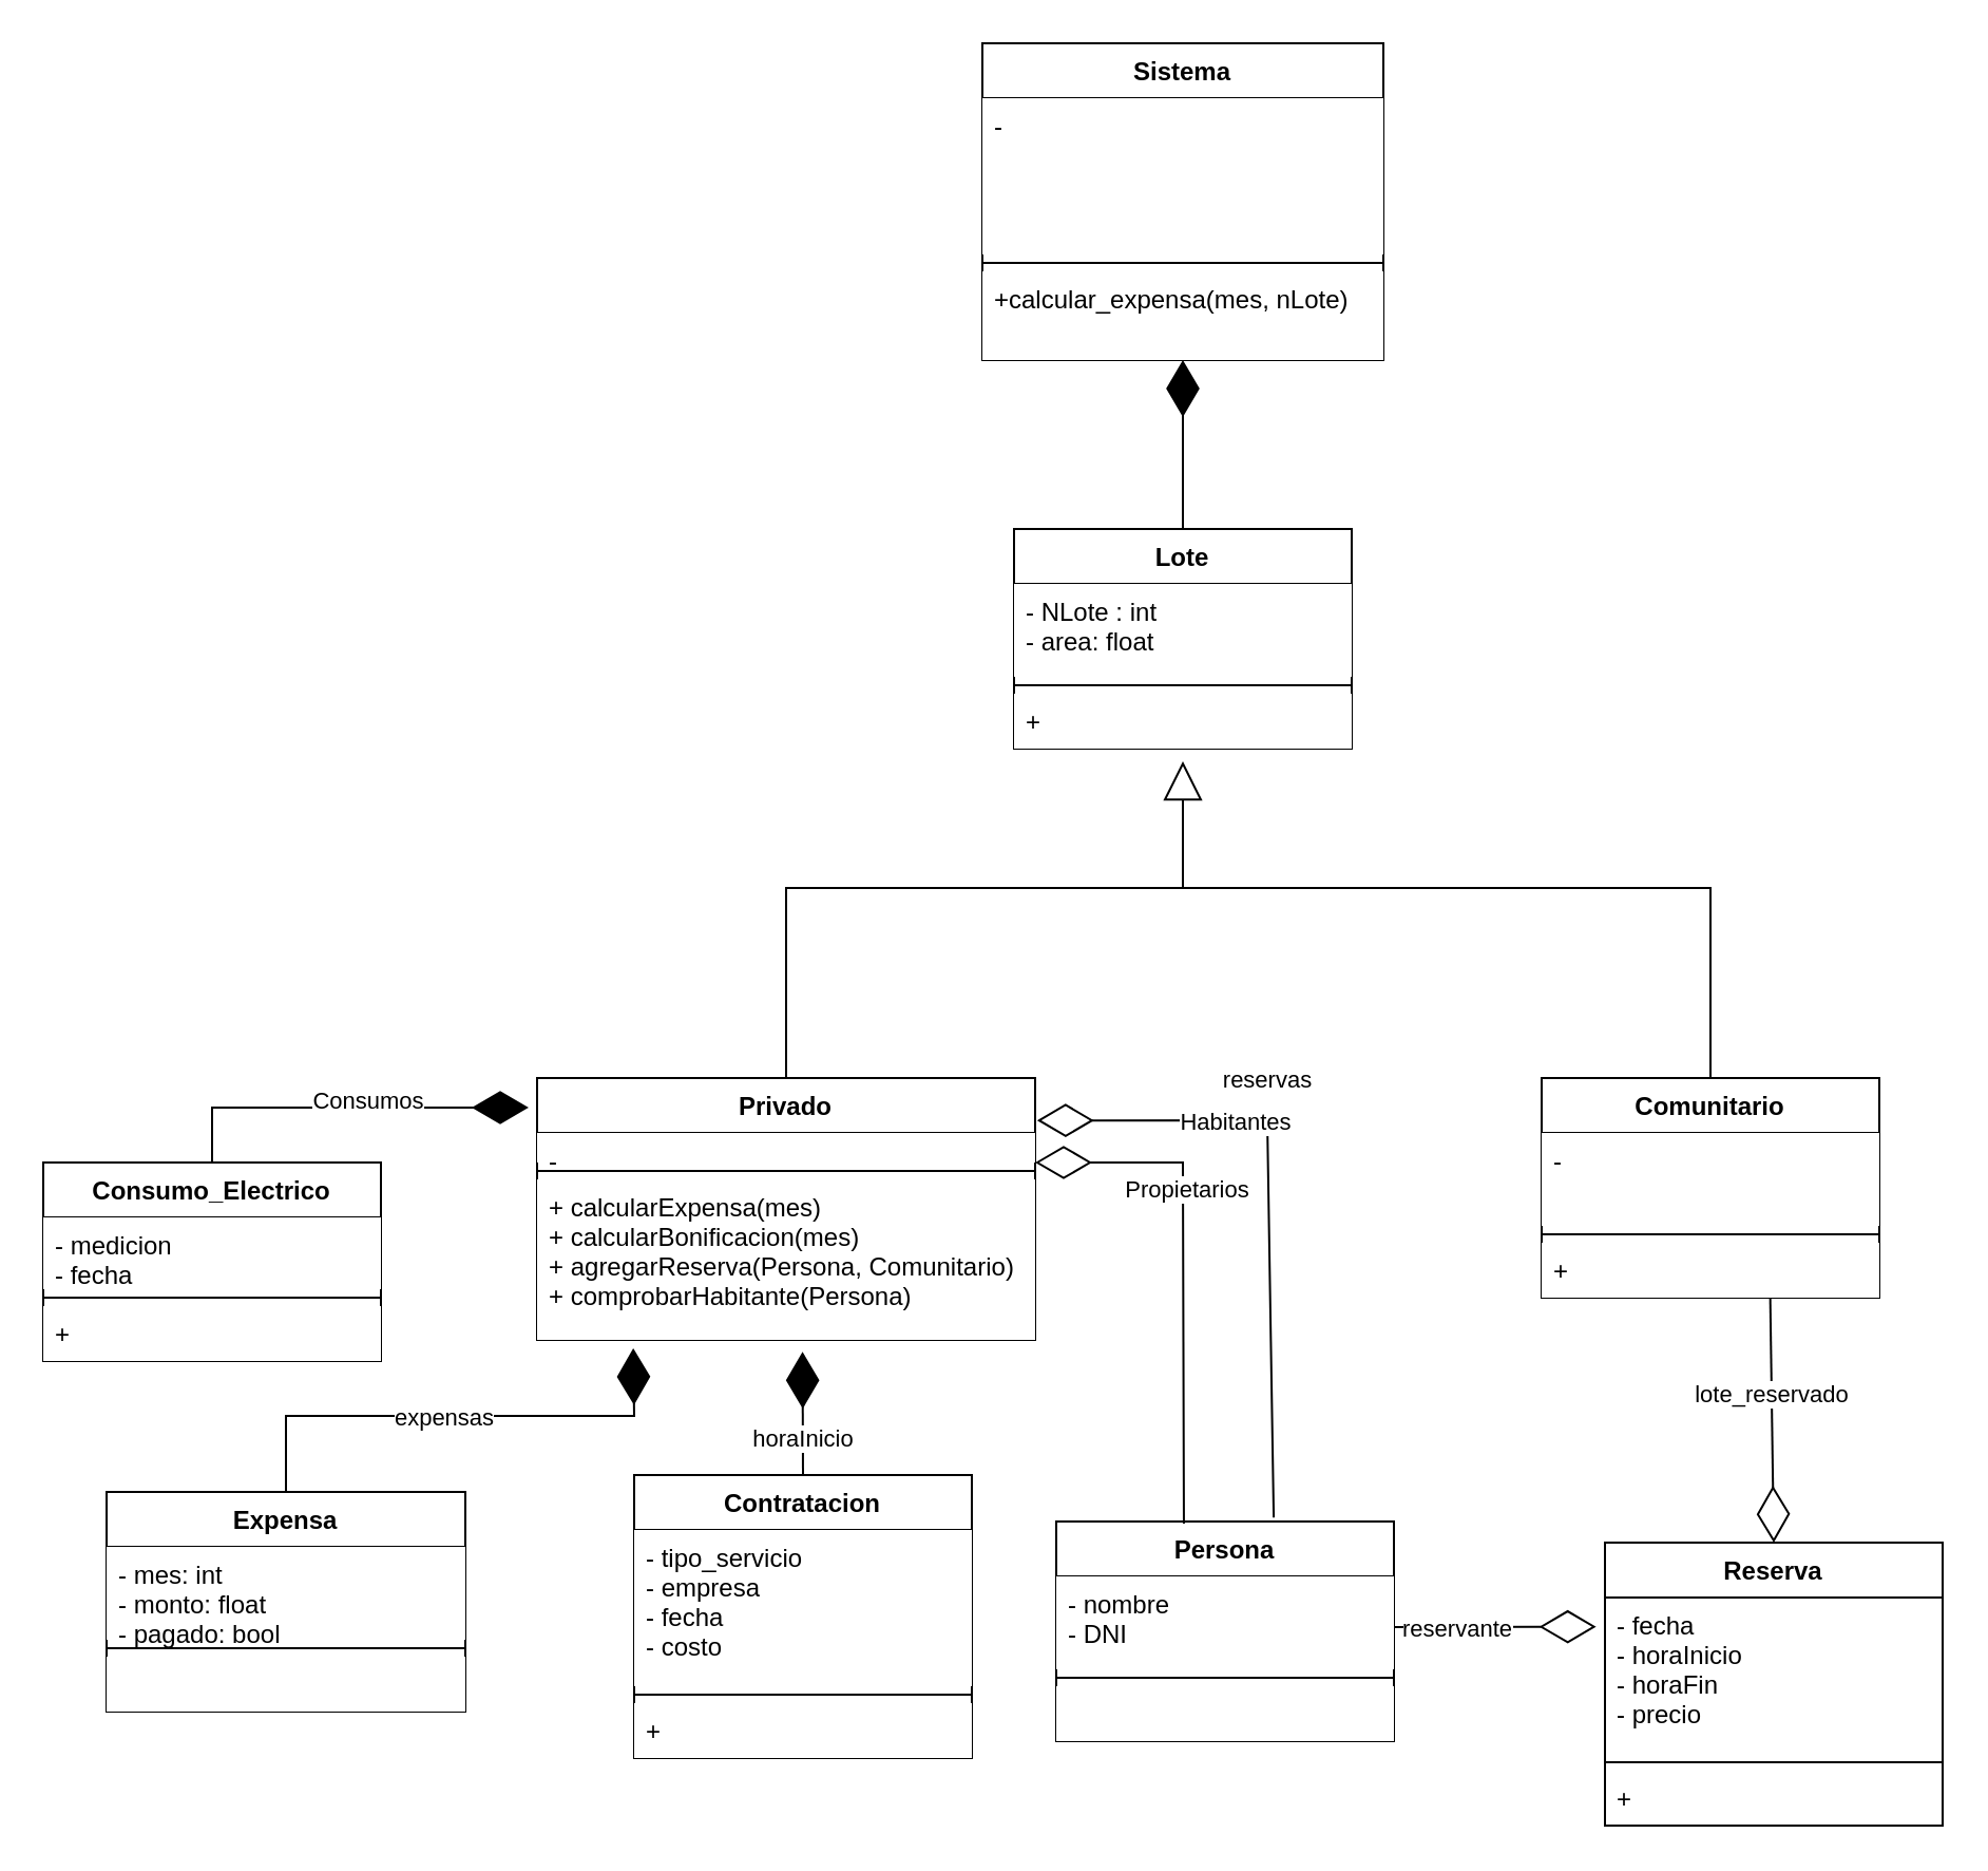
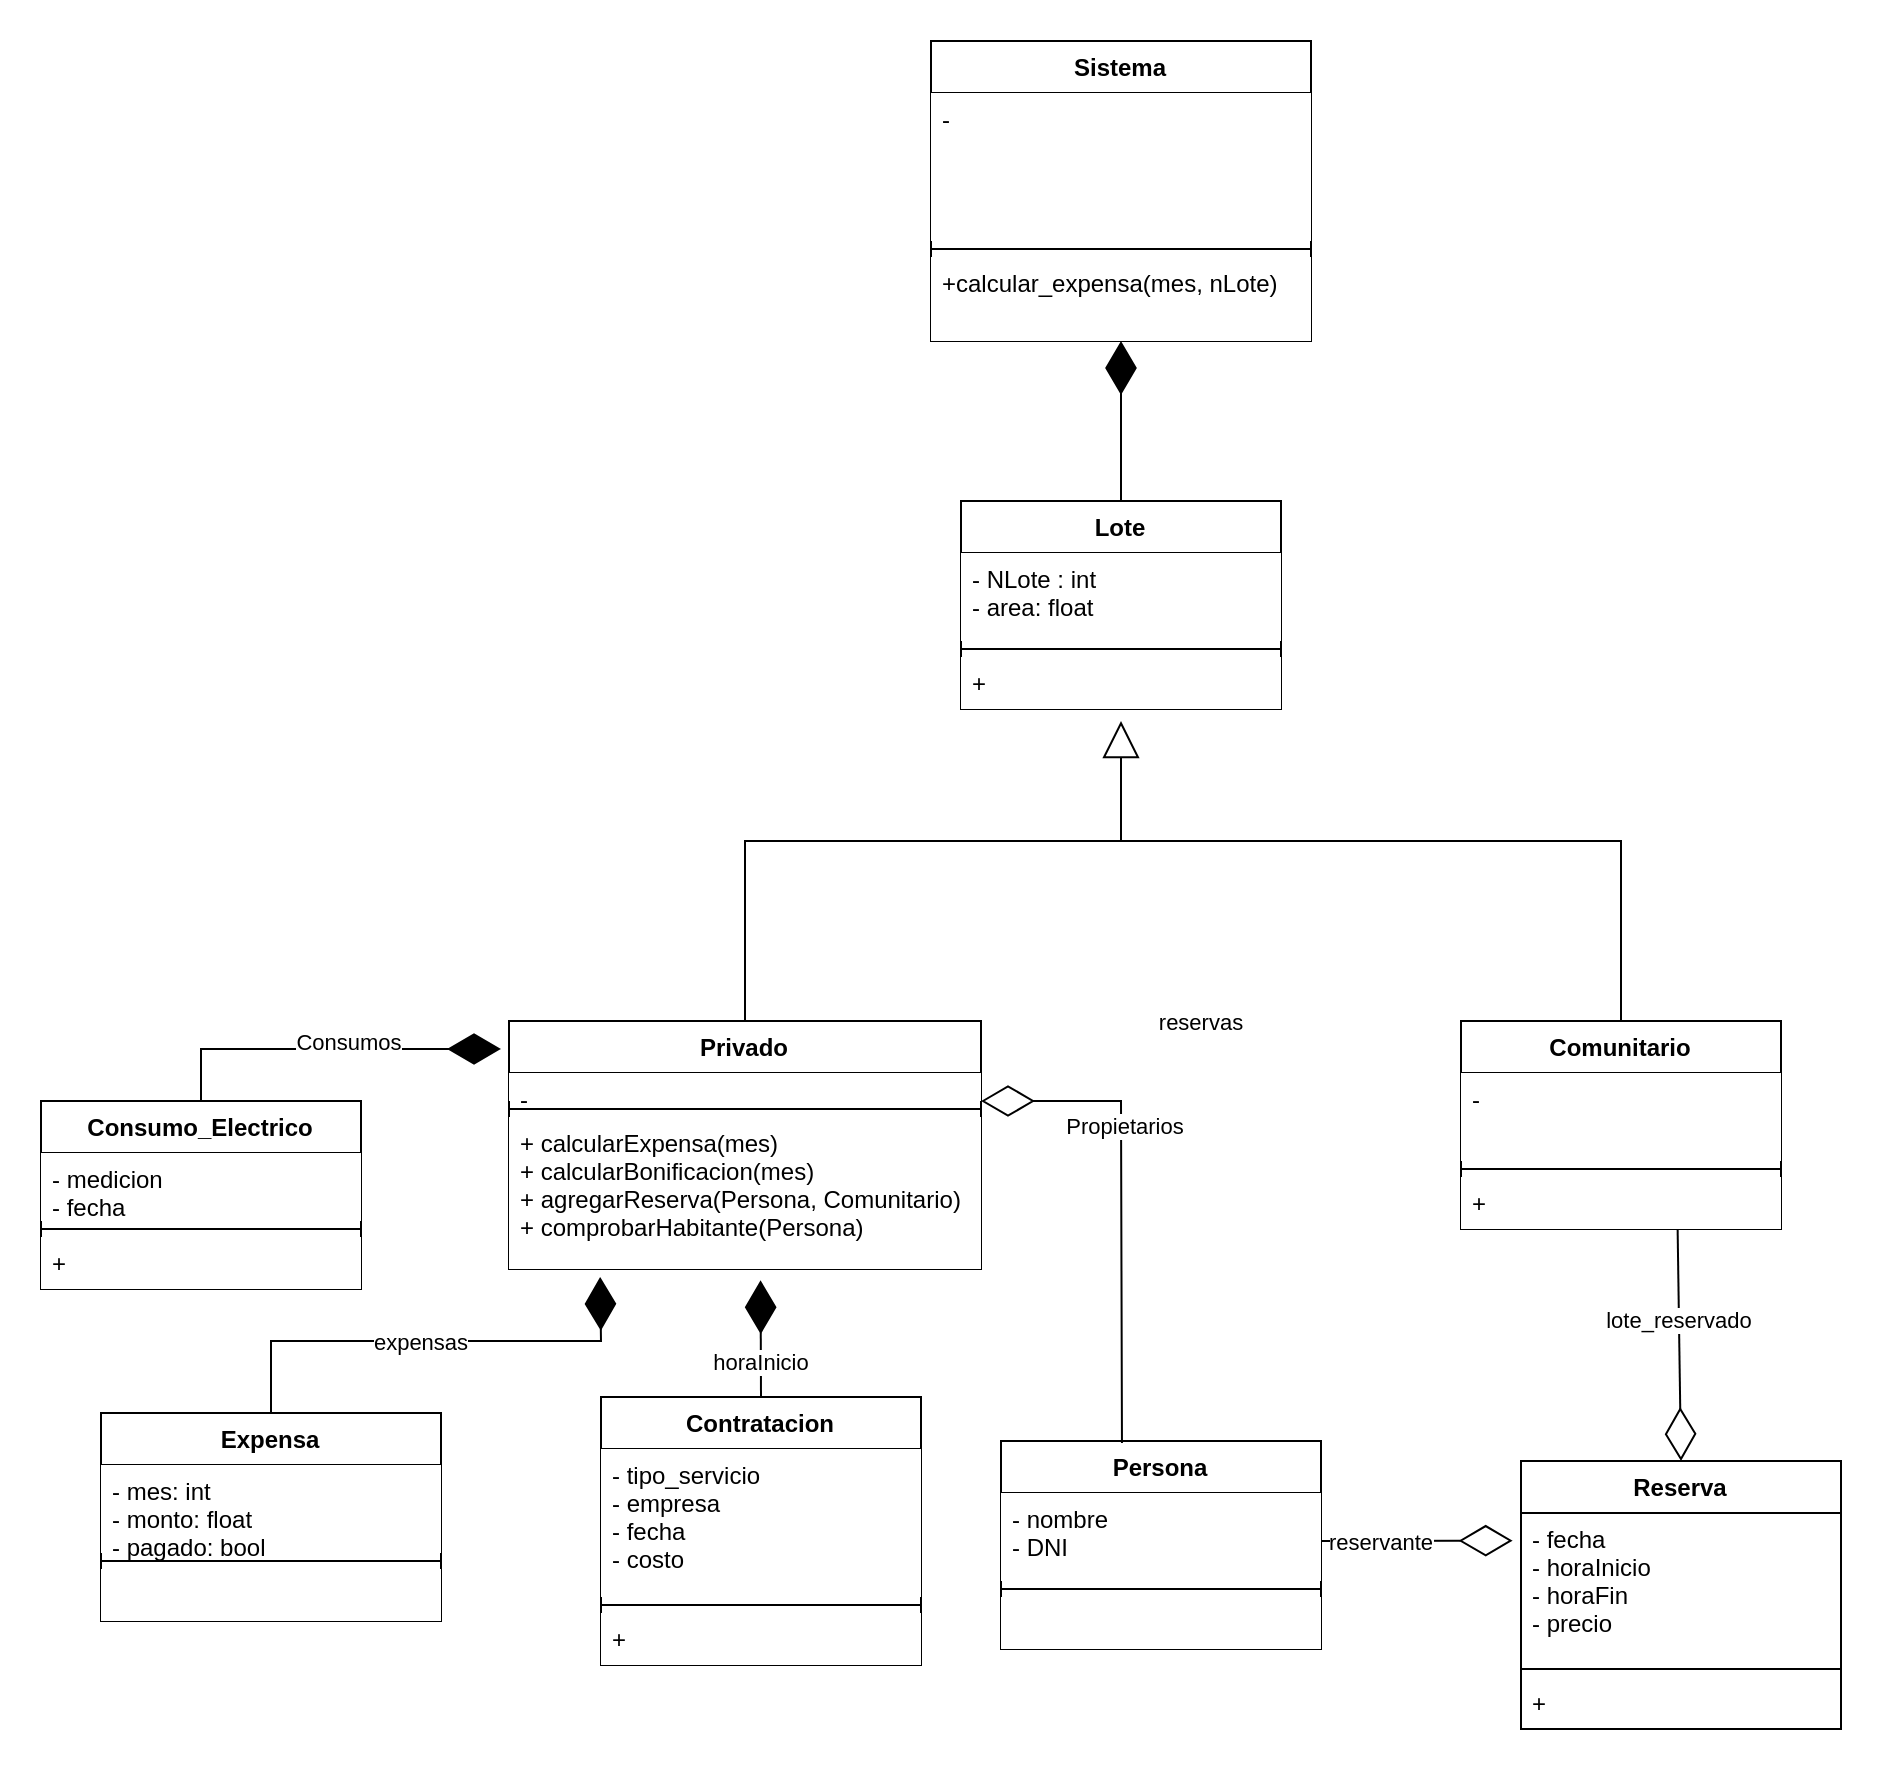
- <mxCell id="47" value="" style="endArrow=diamondThin;endFill=0;endSize=24;html=1;rounded=0;exitX=0.644;exitY=-0.018;exitDx=0;exitDy=0;exitPerimeter=0;entryX=1.004;entryY=0.162;entryDx=0;entryDy=0;entryPerimeter=0;" parent="1" source="14" target="6" edge="1"><mxGeometry width="160" relative="1" as="geometry"><mxPoint x="597" y="730" as="sourcePoint" /><mxPoint x="510" y="530" as="targetPoint" /><Array as="points"><mxPoint x="600" y="530" /></Array></mxGeometry></mxCell>
- <mxCell id="48" value="Habitantes" style="edgeLabel;html=1;align=center;verticalAlign=middle;resizable=0;points=[];" parent="47" vertex="1" connectable="0"><mxGeometry x="0.375" relative="1" as="geometry"><mxPoint as="offset" /></mxGeometry></mxCell>
